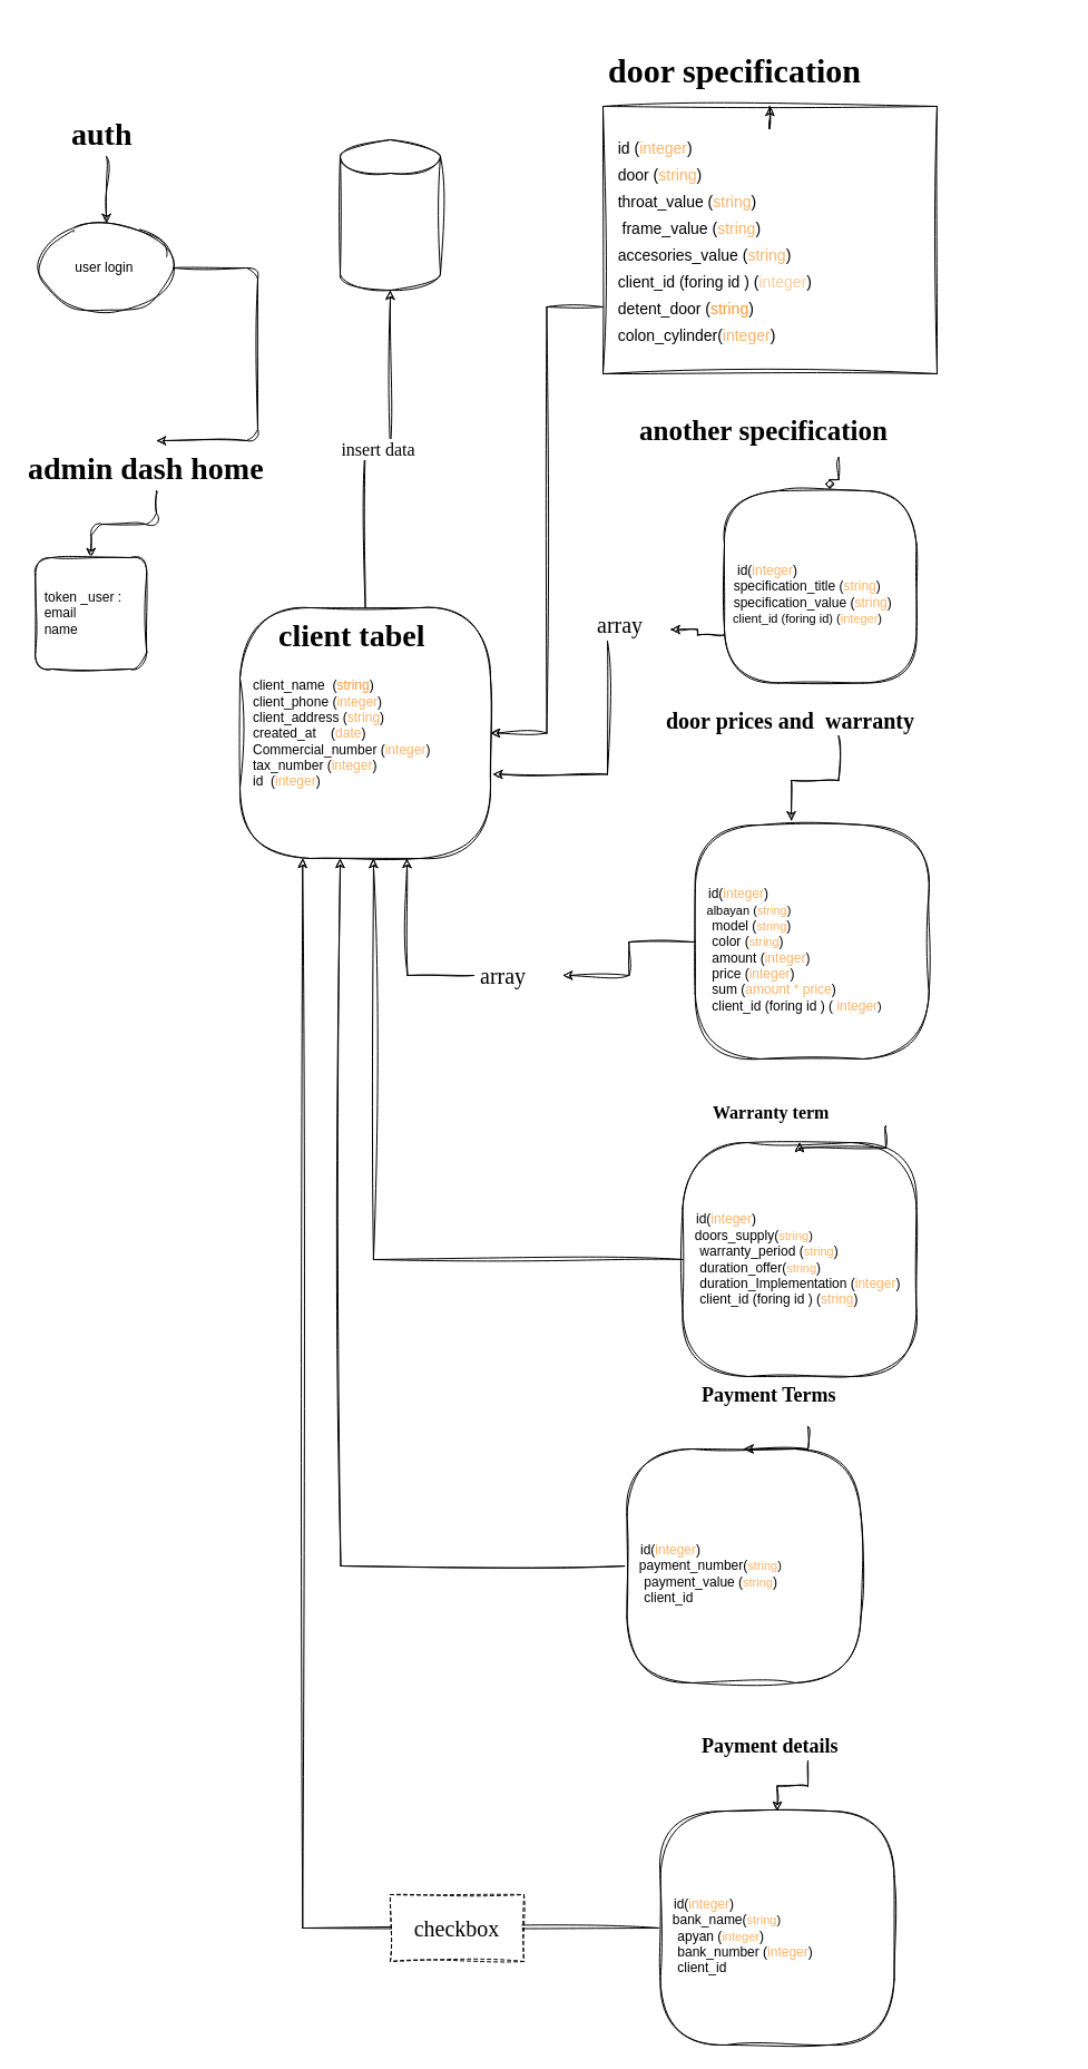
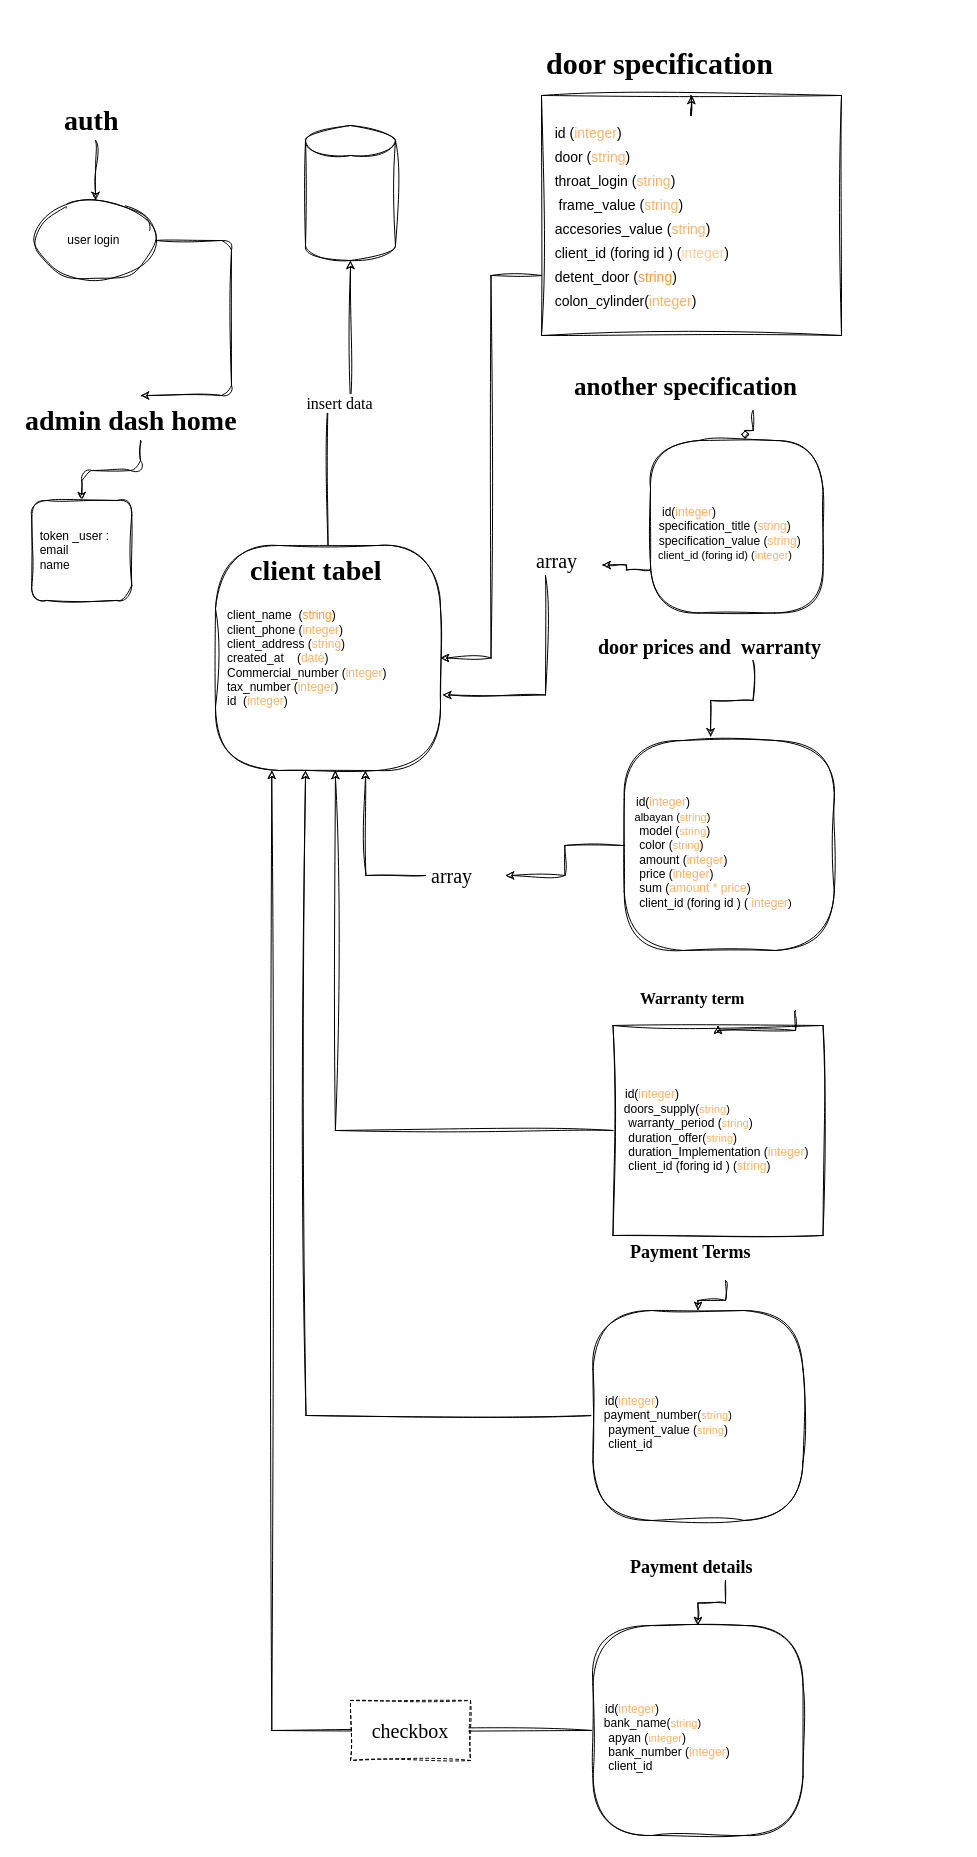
- <mxCell id="13" value="&lt;font face=&quot;Helvetica&quot; style=&quot;font-size: 14px;&quot;&gt;&lt;font style=&quot;font-size: 14px;&quot;&gt;&amp;nbsp; &lt;br&gt;&amp;nbsp; &amp;nbsp;id (&lt;font style=&quot;font-size: 14px;&quot; color=&quot;#ffb366&quot;&gt;integer&lt;/font&gt;)&lt;br&gt;&amp;nbsp; &amp;nbsp;door (&lt;font style=&quot;font-size: 14px;&quot; color=&quot;#ffb366&quot;&gt;string&lt;/font&gt;)&amp;nbsp;&lt;br&gt;&amp;nbsp; &amp;nbsp;throat_value (&lt;font style=&quot;font-size: 14px;&quot; color=&quot;#ffb366&quot;&gt;string&lt;/font&gt;)&lt;br&gt;&amp;nbsp; &amp;nbsp; frame_value (&lt;span style=&quot;color: rgb(255, 179, 102);&quot;&gt;string&lt;/span&gt;)&lt;br&gt;&amp;nbsp; &amp;nbsp;accesories_value (&lt;span style=&quot;color: rgb(255, 179, 102);&quot;&gt;string&lt;/span&gt;&lt;/font&gt;&lt;font style=&quot;font-size: 14px;&quot;&gt;)&lt;br&gt;&amp;nbsp; &amp;nbsp;client_id (foring id ) (&lt;font style=&quot;font-size: 14px;&quot; color=&quot;#ffcc99&quot;&gt;integer&lt;/font&gt;)&amp;nbsp;&lt;br&gt;&lt;/font&gt;&amp;nbsp; &amp;nbsp;detent_door (&lt;font style=&quot;border-color: var(--border-color); font-size: 14px;&quot; color=&quot;#ff9933&quot;&gt;string&lt;/font&gt;)&lt;br style=&quot;border-color: var(--border-color);&quot;&gt;&amp;nbsp; &amp;nbsp;colon_cylinder(&lt;font style=&quot;border-color: var(--border-color); font-size: 14px;&quot; color=&quot;#ffb366&quot;&gt;integer&lt;/font&gt;)&lt;br&gt;&lt;/font&gt;&lt;span style=&quot;background-color: initial; font-size: 19px;&quot;&gt;&amp;nbsp;&amp;nbsp;&lt;br&gt;&lt;/span&gt;" style="rounded=0;whiteSpace=wrap;html=1;sketch=1;hachureGap=4;jiggle=2;curveFitting=1;fontFamily=Architects Daughter;fontSource=https%3A%2F%2Ffonts.googleapis.com%2Fcss%3Ffamily%3DArchitects%2BDaughter;fontSize=20;align=left;" vertex="1" parent="1"><mxGeometry x="541" y="95" width="300" height="240" as="geometry" /></mxCell>
+ <mxCell id="13" value="&lt;font face=&quot;Helvetica&quot; style=&quot;font-size: 14px;&quot;&gt;&lt;font style=&quot;font-size: 14px;&quot;&gt;&amp;nbsp; &lt;br&gt;&amp;nbsp; &amp;nbsp;id (&lt;font style=&quot;font-size: 14px;&quot; color=&quot;#ffb366&quot;&gt;integer&lt;/font&gt;)&lt;br&gt;&amp;nbsp; &amp;nbsp;door (&lt;font style=&quot;font-size: 14px;&quot; color=&quot;#ffb366&quot;&gt;string&lt;/font&gt;)&amp;nbsp;&lt;br&gt;&amp;nbsp; &amp;nbsp;throat_login (&lt;font style=&quot;font-size: 14px;&quot; color=&quot;#ffb366&quot;&gt;string&lt;/font&gt;)&lt;br&gt;&amp;nbsp; &amp;nbsp; frame_value (&lt;span style=&quot;color: rgb(255, 179, 102);&quot;&gt;string&lt;/span&gt;)&lt;br&gt;&amp;nbsp; &amp;nbsp;accesories_value (&lt;span style=&quot;color: rgb(255, 179, 102);&quot;&gt;string&lt;/span&gt;&lt;/font&gt;&lt;font style=&quot;font-size: 14px;&quot;&gt;)&lt;br&gt;&amp;nbsp; &amp;nbsp;client_id (foring id ) (&lt;font style=&quot;font-size: 14px;&quot; color=&quot;#ffcc99&quot;&gt;integer&lt;/font&gt;)&amp;nbsp;&lt;br&gt;&lt;/font&gt;&amp;nbsp; &amp;nbsp;detent_door (&lt;font style=&quot;border-color: var(--border-color); font-size: 14px;&quot; color=&quot;#ff9933&quot;&gt;string&lt;/font&gt;)&lt;br style=&quot;border-color: var(--border-color);&quot;&gt;&amp;nbsp; &amp;nbsp;colon_cylinder(&lt;font style=&quot;border-color: var(--border-color); font-size: 14px;&quot; color=&quot;#ffb366&quot;&gt;integer&lt;/font&gt;)&lt;br&gt;&lt;/font&gt;&lt;span style=&quot;background-color: initial; font-size: 19px;&quot;&gt;&amp;nbsp;&amp;nbsp;&lt;br&gt;&lt;/span&gt;" style="rounded=0;whiteSpace=wrap;html=1;sketch=1;hachureGap=4;jiggle=2;curveFitting=1;fontFamily=Architects Daughter;fontSource=https%3A%2F%2Ffonts.googleapis.com%2Fcss%3Ffamily%3DArchitects%2BDaughter;fontSize=20;align=left;" vertex="1" parent="1"><mxGeometry x="541" y="95" width="300" height="240" as="geometry" /></mxCell>
- <mxCell id="29" value="&lt;font style=&quot;font-size: 12px;&quot;&gt;&amp;nbsp;&amp;nbsp;&lt;br&gt;&amp;nbsp; &amp;nbsp;id(&lt;font style=&quot;font-size: 12px;&quot; color=&quot;#ffb366&quot;&gt;integer&lt;/font&gt;)&lt;br&gt;&lt;/font&gt;&lt;span style=&quot;font-size: 11px; font-family: &amp;quot;Architects Daughter&amp;quot;; background-color: initial;&quot;&gt;&amp;nbsp; &lt;/span&gt;&lt;span style=&quot;background-color: initial;&quot;&gt;&amp;nbsp;doors_supply(&lt;font style=&quot;font-size: 11px;&quot; color=&quot;#ffb366&quot;&gt;string&lt;/font&gt;&lt;span style=&quot;font-size: 11px;&quot;&gt;)&lt;/span&gt;&lt;br&gt;&lt;/span&gt;&amp;nbsp; &amp;nbsp; warranty_period (&lt;span style=&quot;color: rgb(255, 179, 102); font-size: 11px;&quot;&gt;string&lt;/span&gt;)&amp;nbsp;&lt;br&gt;&amp;nbsp; &amp;nbsp; duration_offer(&lt;span style=&quot;color: rgb(255, 179, 102); font-size: 11px;&quot;&gt;string&lt;/span&gt;)&lt;br&gt;&amp;nbsp; &amp;nbsp; duration_Implementation (&lt;span style=&quot;color: rgb(255, 179, 102);&quot;&gt;integer&lt;/span&gt;)&lt;br&gt;&amp;nbsp; &amp;nbsp; client_id (foring id ) (&lt;font color=&quot;#ffb366&quot;&gt;string&lt;/font&gt;)&lt;br&gt;&amp;nbsp; &amp;nbsp;&lt;span style=&quot;font-size: 11px; background-color: initial;&quot;&gt;&lt;br&gt;&lt;/span&gt;" style="aspect=fixed;rounded=1;glass=0;align=left;labelBackgroundColor=none;sketch=1;curveFitting=1;jiggle=2;labelBorderColor=none;whiteSpace=wrap;html=1;fontStyle=0;horizontal=1;verticalAlign=middle;fontFamily=Helvetica;arcSize=28;" vertex="1" parent="1"><mxGeometry x="612.5" y="1025" width="210" height="210" as="geometry" /></mxCell>
+ <mxCell id="29" value="&lt;font style=&quot;font-size: 12px;&quot;&gt;&amp;nbsp;&amp;nbsp;&lt;br&gt;&amp;nbsp; &amp;nbsp;id(&lt;font style=&quot;font-size: 12px;&quot; color=&quot;#ffb366&quot;&gt;integer&lt;/font&gt;)&lt;br&gt;&lt;/font&gt;&lt;span style=&quot;font-size: 11px; font-family: &amp;quot;Architects Daughter&amp;quot;; background-color: initial;&quot;&gt;&amp;nbsp; &lt;/span&gt;&lt;span style=&quot;background-color: initial;&quot;&gt;&amp;nbsp;doors_supply(&lt;font style=&quot;font-size: 11px;&quot; color=&quot;#ffb366&quot;&gt;string&lt;/font&gt;&lt;span style=&quot;font-size: 11px;&quot;&gt;)&lt;/span&gt;&lt;br&gt;&lt;/span&gt;&amp;nbsp; &amp;nbsp; warranty_period (&lt;span style=&quot;color: rgb(255, 179, 102); font-size: 11px;&quot;&gt;string&lt;/span&gt;)&amp;nbsp;&lt;br&gt;&amp;nbsp; &amp;nbsp; duration_offer(&lt;span style=&quot;color: rgb(255, 179, 102); font-size: 11px;&quot;&gt;string&lt;/span&gt;)&lt;br&gt;&amp;nbsp; &amp;nbsp; duration_Implementation (&lt;span style=&quot;color: rgb(255, 179, 102);&quot;&gt;integer&lt;/span&gt;)&lt;br&gt;&amp;nbsp; &amp;nbsp; client_id (foring id ) (&lt;font color=&quot;#ffb366&quot;&gt;string&lt;/font&gt;)&lt;br&gt;&amp;nbsp; &amp;nbsp;&lt;span style=&quot;font-size: 11px; background-color: initial;&quot;&gt;&lt;br&gt;&lt;/span&gt;" style="aspect=fixed;glass=0;align=left;labelBackgroundColor=none;sketch=1;curveFitting=1;jiggle=2;labelBorderColor=none;whiteSpace=wrap;html=1;fontStyle=0;horizontal=1;verticalAlign=middle;fontFamily=Helvetica;arcSize=28;rounded=0;" vertex="1" parent="1"><mxGeometry x="612.5" y="1025" width="210" height="210" as="geometry" /></mxCell>
- <mxCell id="33" value="&lt;font style=&quot;font-size: 12px;&quot;&gt;&amp;nbsp;&amp;nbsp;&lt;br&gt;&amp;nbsp; &amp;nbsp;id(&lt;font style=&quot;font-size: 12px;&quot; color=&quot;#ffb366&quot;&gt;integer&lt;/font&gt;)&lt;br&gt;&lt;/font&gt;&lt;span style=&quot;font-size: 11px; font-family: &amp;quot;Architects Daughter&amp;quot;; background-color: initial;&quot;&gt;&amp;nbsp; &lt;/span&gt;&lt;span style=&quot;background-color: initial;&quot;&gt;&amp;nbsp;payment_number(&lt;font style=&quot;font-size: 11px;&quot; color=&quot;#ffb366&quot;&gt;string&lt;/font&gt;&lt;span style=&quot;font-size: 11px;&quot;&gt;)&lt;/span&gt;&lt;br&gt;&lt;/span&gt;&amp;nbsp; &amp;nbsp; payment_value (&lt;span style=&quot;color: rgb(255, 179, 102); font-size: 11px;&quot;&gt;string&lt;/span&gt;)&amp;nbsp;&lt;br&gt;&amp;nbsp; &amp;nbsp; client_id&amp;nbsp;&lt;span style=&quot;font-size: 11px; background-color: initial;&quot;&gt;&lt;br&gt;&lt;/span&gt;" style="aspect=fixed;rounded=1;glass=0;align=left;labelBackgroundColor=none;sketch=1;curveFitting=1;jiggle=2;labelBorderColor=none;whiteSpace=wrap;html=1;fontStyle=0;horizontal=1;verticalAlign=middle;fontFamily=Helvetica;arcSize=28;" vertex="1" parent="1"><mxGeometry x="562.5" y="1300" width="210" height="210" as="geometry" /></mxCell>
+ <mxCell id="33" value="&lt;font style=&quot;font-size: 12px;&quot;&gt;&amp;nbsp;&amp;nbsp;&lt;br&gt;&amp;nbsp; &amp;nbsp;id(&lt;font style=&quot;font-size: 12px;&quot; color=&quot;#ffb366&quot;&gt;integer&lt;/font&gt;)&lt;br&gt;&lt;/font&gt;&lt;span style=&quot;font-size: 11px; font-family: &amp;quot;Architects Daughter&amp;quot;; background-color: initial;&quot;&gt;&amp;nbsp; &lt;/span&gt;&lt;span style=&quot;background-color: initial;&quot;&gt;&amp;nbsp;payment_number(&lt;font style=&quot;font-size: 11px;&quot; color=&quot;#ffb366&quot;&gt;string&lt;/font&gt;&lt;span style=&quot;font-size: 11px;&quot;&gt;)&lt;/span&gt;&lt;br&gt;&lt;/span&gt;&amp;nbsp; &amp;nbsp; payment_value (&lt;span style=&quot;color: rgb(255, 179, 102); font-size: 11px;&quot;&gt;string&lt;/span&gt;)&amp;nbsp;&lt;br&gt;&amp;nbsp; &amp;nbsp; client_id&amp;nbsp;&lt;span style=&quot;font-size: 11px; background-color: initial;&quot;&gt;&lt;br&gt;&lt;/span&gt;" style="aspect=fixed;rounded=1;glass=0;align=left;labelBackgroundColor=none;sketch=1;curveFitting=1;jiggle=2;labelBorderColor=none;whiteSpace=wrap;html=1;fontStyle=0;horizontal=1;verticalAlign=middle;fontFamily=Helvetica;arcSize=28;" vertex="1" parent="1"><mxGeometry x="592.5" y="1310" width="210" height="210" as="geometry" /></mxCell>
